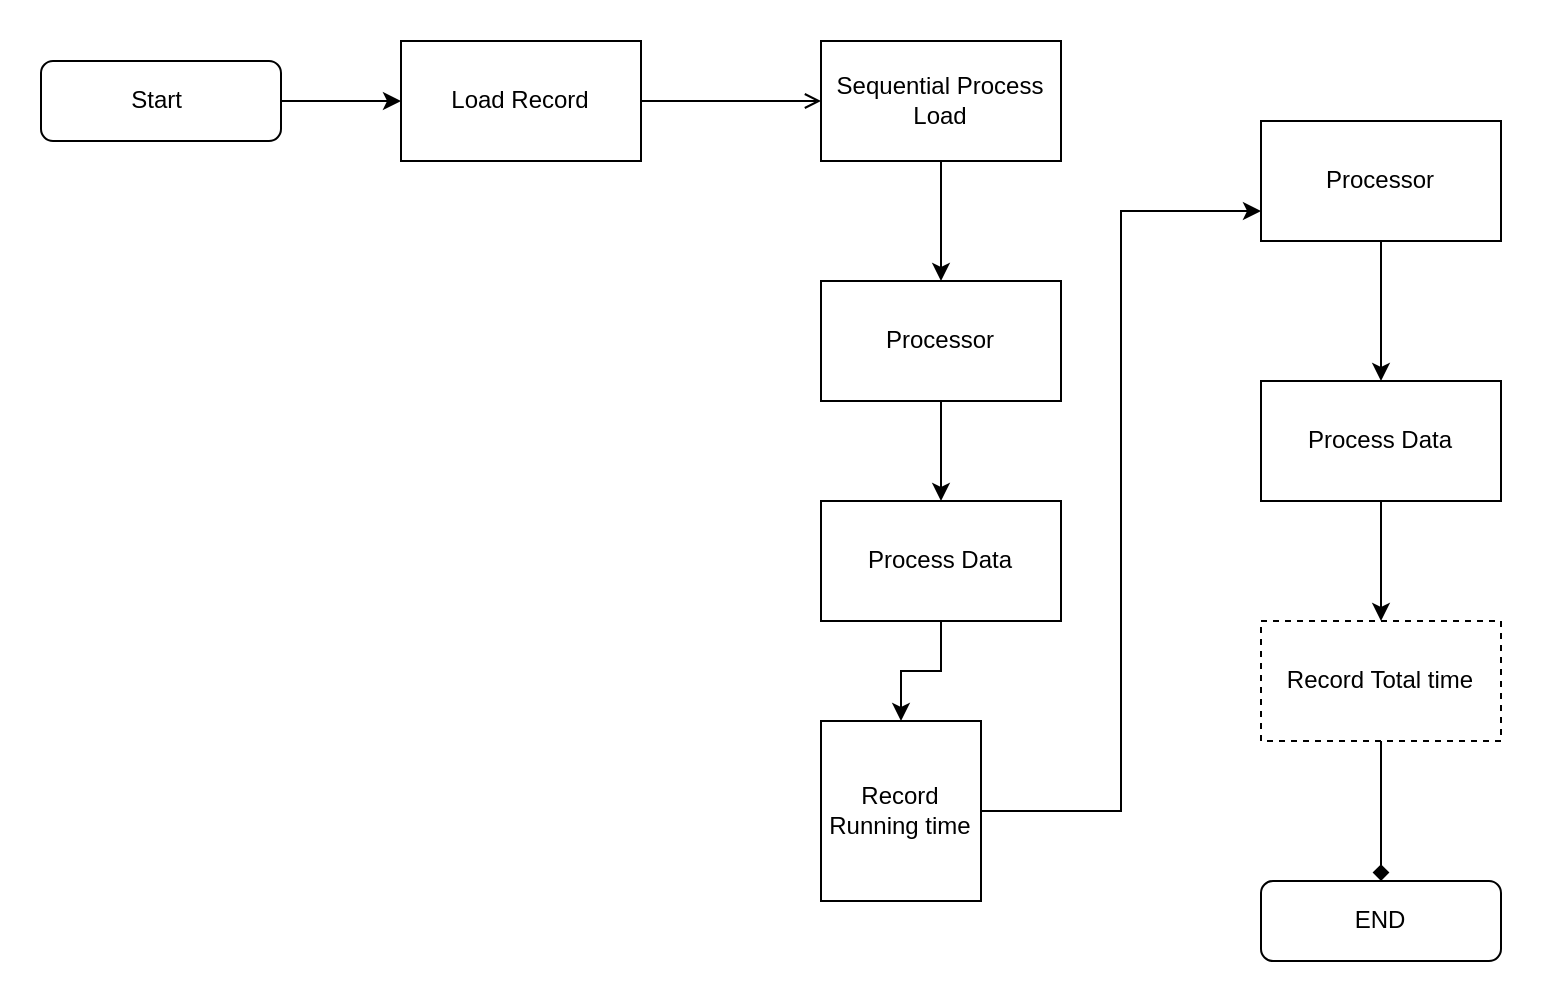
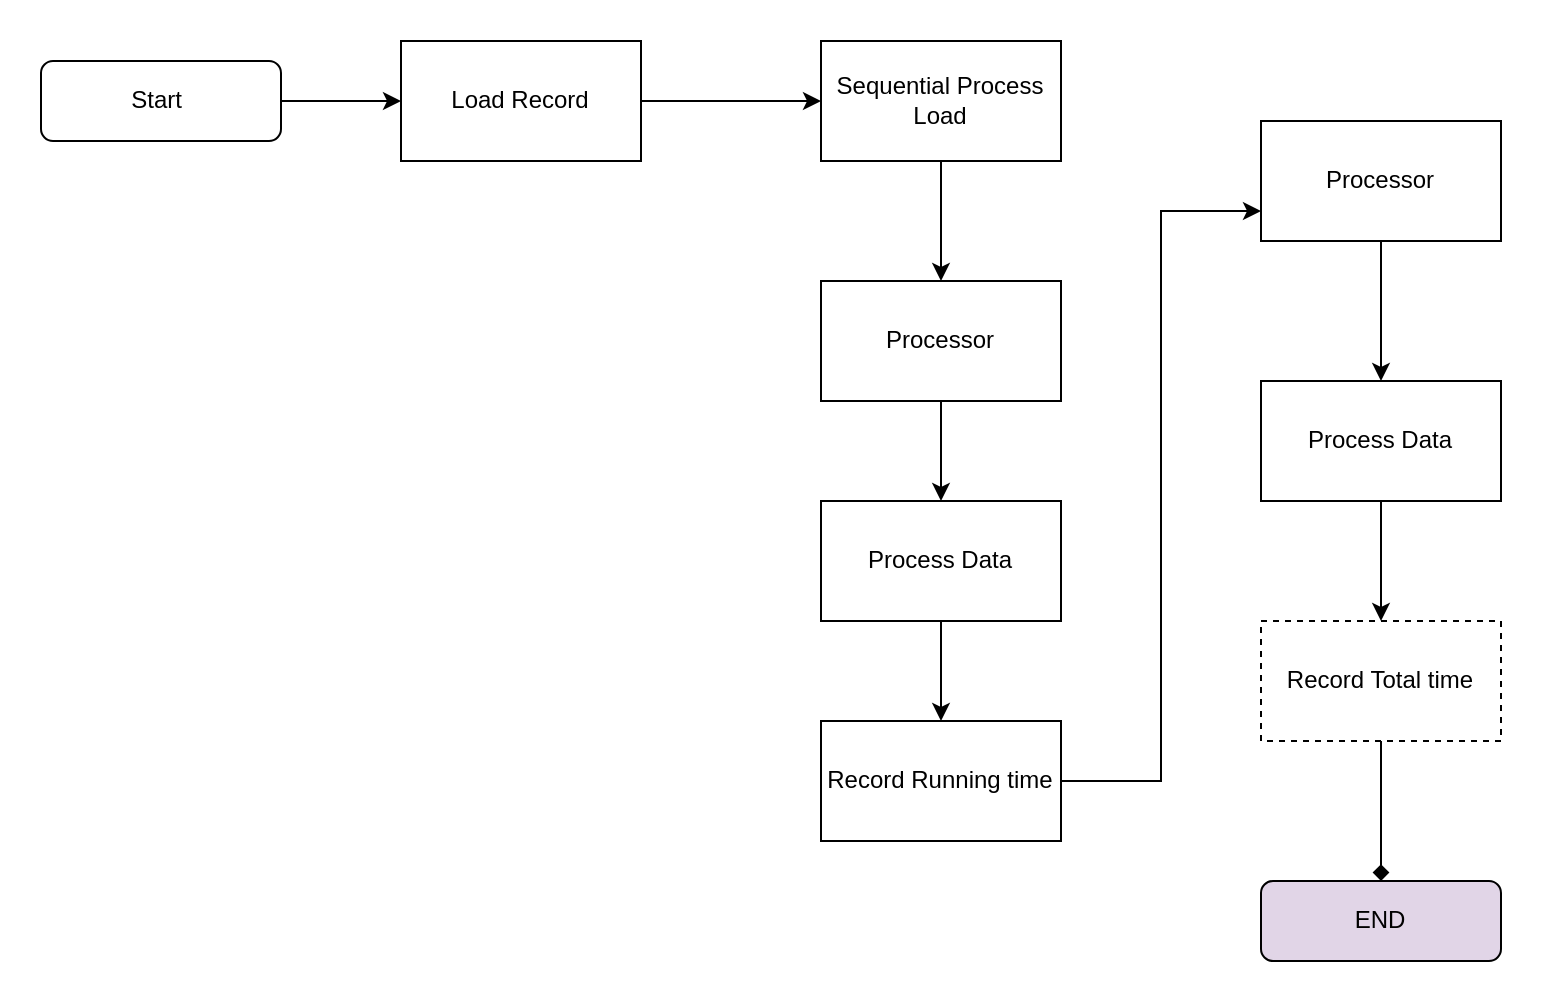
- <mxCell id="4" value="" style="edgeStyle=orthogonalEdgeStyle;rounded=0;orthogonalLoop=1;jettySize=auto;html=1;endArrow=open;" edge="1" parent="1" source="5" target="7"><mxGeometry relative="1" as="geometry" /></mxCell>
+ <mxCell id="4" value="" style="edgeStyle=orthogonalEdgeStyle;rounded=0;orthogonalLoop=1;jettySize=auto;html=1;" edge="1" parent="1" source="5" target="7"><mxGeometry relative="1" as="geometry" /></mxCell>
- <mxCell id="9" value="Record Running time" style="rounded=0;whiteSpace=wrap;html=1;" vertex="1" parent="1"><mxGeometry x="410" y="360" width="80" height="90" as="geometry" /></mxCell>
+ <mxCell id="9" value="Record Running time" style="rounded=0;whiteSpace=wrap;html=1;" vertex="1" parent="1"><mxGeometry x="410" y="360" width="120" height="60" as="geometry" /></mxCell>
- <mxCell id="10" value="END" style="rounded=1;whiteSpace=wrap;html=1;fontSize=12;glass=0;strokeWidth=1;shadow=0;" vertex="1" parent="1"><mxGeometry x="630" y="440" width="120" height="40" as="geometry" /></mxCell>
+ <mxCell id="10" value="END" style="rounded=1;whiteSpace=wrap;html=1;fontSize=12;glass=0;strokeWidth=1;shadow=0;fillColor=#e1d5e7;" vertex="1" parent="1"><mxGeometry x="630" y="440" width="120" height="40" as="geometry" /></mxCell>
